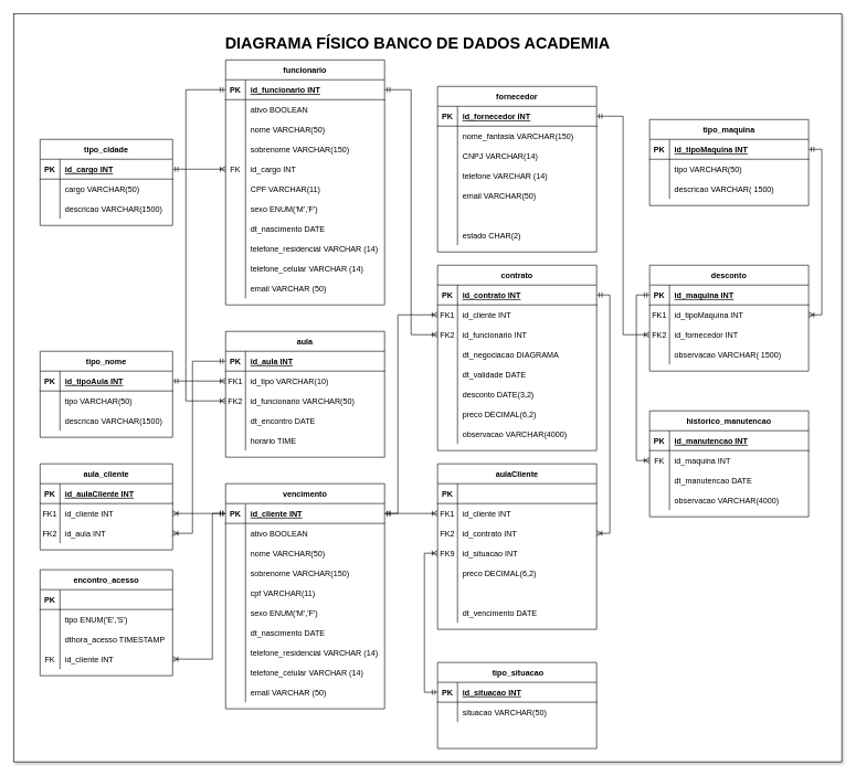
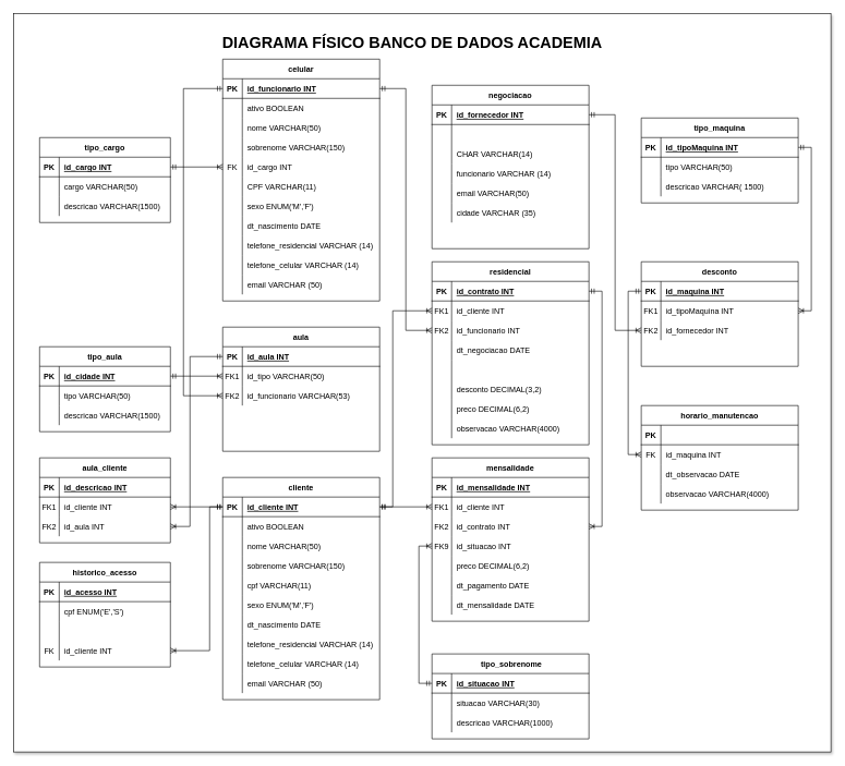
- <mxCell id="23" value="funcionario" style="shape=table;startSize=30;container=1;collapsible=1;childLayout=tableLayout;fixedRows=1;rowLines=0;fontStyle=1;align=center;resizeLast=1;" parent="1" vertex="1"><mxGeometry x="340" y="90" width="240" height="370" as="geometry" /></mxCell>
+ <mxCell id="23" value="celular" style="shape=table;startSize=30;container=1;collapsible=1;childLayout=tableLayout;fixedRows=1;rowLines=0;fontStyle=1;align=center;resizeLast=1;" parent="1" vertex="1"><mxGeometry x="340" y="90" width="240" height="370" as="geometry" /></mxCell>
- <mxCell id="185" value="fornecedor" style="shape=table;startSize=30;container=1;collapsible=1;childLayout=tableLayout;fixedRows=1;rowLines=0;fontStyle=1;align=center;resizeLast=1;" parent="1" vertex="1"><mxGeometry x="660" y="130" width="240" height="250" as="geometry" /></mxCell>
+ <mxCell id="185" value="negociacao" style="shape=table;startSize=30;container=1;collapsible=1;childLayout=tableLayout;fixedRows=1;rowLines=0;fontStyle=1;align=center;resizeLast=1;" parent="1" vertex="1"><mxGeometry x="660" y="130" width="240" height="250" as="geometry" /></mxCell>
- <mxCell id="191" value="nome_fantasia VARCHAR(150)" style="shape=partialRectangle;connectable=0;fillColor=none;top=0;left=0;bottom=0;right=0;align=left;spacingLeft=6;overflow=hidden;" parent="189" vertex="1"><mxGeometry x="30" width="210" height="30" as="geometry" /></mxCell>
- <mxCell id="3" value="tipo_cidade" style="shape=table;startSize=30;container=1;collapsible=1;childLayout=tableLayout;fixedRows=1;rowLines=0;fontStyle=1;align=center;resizeLast=1;" parent="1" vertex="1"><mxGeometry x="60" y="210" width="200" height="130" as="geometry" /></mxCell>
+ <mxCell id="3" value="tipo_cargo" style="shape=table;startSize=30;container=1;collapsible=1;childLayout=tableLayout;fixedRows=1;rowLines=0;fontStyle=1;align=center;resizeLast=1;" parent="1" vertex="1"><mxGeometry x="60" y="210" width="200" height="130" as="geometry" /></mxCell>
- <mxCell id="194" value="CNPJ VARCHAR(14)" style="shape=partialRectangle;connectable=0;fillColor=none;top=0;left=0;bottom=0;right=0;align=left;spacingLeft=6;overflow=hidden;" parent="192" vertex="1"><mxGeometry x="30" width="210" height="30" as="geometry" /></mxCell>
+ <mxCell id="194" value="CHAR VARCHAR(14)" style="shape=partialRectangle;connectable=0;fillColor=none;top=0;left=0;bottom=0;right=0;align=left;spacingLeft=6;overflow=hidden;" parent="192" vertex="1"><mxGeometry x="30" width="210" height="30" as="geometry" /></mxCell>
- <mxCell id="197" value="telefone VARCHAR (14)" style="shape=partialRectangle;connectable=0;fillColor=none;top=0;left=0;bottom=0;right=0;align=left;spacingLeft=6;overflow=hidden;" parent="195" vertex="1"><mxGeometry x="30" width="210" height="30" as="geometry" /></mxCell>
+ <mxCell id="197" value="funcionario VARCHAR (14)" style="shape=partialRectangle;connectable=0;fillColor=none;top=0;left=0;bottom=0;right=0;align=left;spacingLeft=6;overflow=hidden;" parent="195" vertex="1"><mxGeometry x="30" width="210" height="30" as="geometry" /></mxCell>
+ <mxCell id="203" value="cidade VARCHAR (35)" style="shape=partialRectangle;connectable=0;fillColor=none;top=0;left=0;bottom=0;right=0;align=left;spacingLeft=6;overflow=hidden;" parent="201" vertex="1"><mxGeometry x="30" width="210" height="30" as="geometry" /></mxCell>
- <mxCell id="206" value="estado CHAR(2)" style="shape=partialRectangle;connectable=0;fillColor=none;top=0;left=0;bottom=0;right=0;align=left;spacingLeft=6;overflow=hidden;" parent="204" vertex="1"><mxGeometry x="30" width="210" height="30" as="geometry" /></mxCell>
- <mxCell id="123" value="contrato" style="shape=table;startSize=30;container=1;collapsible=1;childLayout=tableLayout;fixedRows=1;rowLines=0;fontStyle=1;align=center;resizeLast=1;" parent="1" vertex="1"><mxGeometry x="660" y="400" width="240" height="280" as="geometry" /></mxCell>
+ <mxCell id="123" value="residencial" style="shape=table;startSize=30;container=1;collapsible=1;childLayout=tableLayout;fixedRows=1;rowLines=0;fontStyle=1;align=center;resizeLast=1;" parent="1" vertex="1"><mxGeometry x="660" y="400" width="240" height="280" as="geometry" /></mxCell>
- <mxCell id="220" value="observacao VARCHAR( 1500)" style="shape=partialRectangle;connectable=0;fillColor=none;top=0;left=0;bottom=0;right=0;align=left;spacingLeft=6;overflow=hidden;" parent="218" vertex="1"><mxGeometry x="30" width="210" height="30" as="geometry" /></mxCell>
- <mxCell id="135" value="dt_negociacao DIAGRAMA" style="shape=partialRectangle;connectable=0;fillColor=none;top=0;left=0;bottom=0;right=0;align=left;spacingLeft=6;overflow=hidden;" parent="133" vertex="1"><mxGeometry x="30" width="210" height="30" as="geometry" /></mxCell>
+ <mxCell id="135" value="dt_negociacao DATE" style="shape=partialRectangle;connectable=0;fillColor=none;top=0;left=0;bottom=0;right=0;align=left;spacingLeft=6;overflow=hidden;" parent="133" vertex="1"><mxGeometry x="30" width="210" height="30" as="geometry" /></mxCell>
- <mxCell id="13" value="tipo_nome" style="shape=table;startSize=30;container=1;collapsible=1;childLayout=tableLayout;fixedRows=1;rowLines=0;fontStyle=1;align=center;resizeLast=1;" parent="1" vertex="1"><mxGeometry x="60" y="530" width="200" height="130" as="geometry" /></mxCell>
+ <mxCell id="13" value="tipo_aula" style="shape=table;startSize=30;container=1;collapsible=1;childLayout=tableLayout;fixedRows=1;rowLines=0;fontStyle=1;align=center;resizeLast=1;" parent="1" vertex="1"><mxGeometry x="60" y="530" width="200" height="130" as="geometry" /></mxCell>
- <mxCell id="138" value="dt_validade DATE" style="shape=partialRectangle;connectable=0;fillColor=none;top=0;left=0;bottom=0;right=0;align=left;spacingLeft=6;overflow=hidden;" parent="136" vertex="1"><mxGeometry x="30" width="210" height="30" as="geometry" /></mxCell>
- <mxCell id="16" value="id_tipoAula INT" style="shape=partialRectangle;connectable=0;fillColor=none;top=0;left=0;bottom=0;right=0;align=left;spacingLeft=6;fontStyle=5;overflow=hidden;" parent="14" vertex="1"><mxGeometry x="30" width="170" height="30" as="geometry" /></mxCell>
+ <mxCell id="16" value="id_cidade INT" style="shape=partialRectangle;connectable=0;fillColor=none;top=0;left=0;bottom=0;right=0;align=left;spacingLeft=6;fontStyle=5;overflow=hidden;" parent="14" vertex="1"><mxGeometry x="30" width="170" height="30" as="geometry" /></mxCell>
- <mxCell id="65" value="id_tipo VARCHAR(10)" style="shape=partialRectangle;connectable=0;fillColor=none;top=0;left=0;bottom=0;right=0;align=left;spacingLeft=6;overflow=hidden;" parent="63" vertex="1"><mxGeometry x="30" width="210" height="30" as="geometry" /></mxCell>
+ <mxCell id="65" value="id_tipo VARCHAR(50)" style="shape=partialRectangle;connectable=0;fillColor=none;top=0;left=0;bottom=0;right=0;align=left;spacingLeft=6;overflow=hidden;" parent="63" vertex="1"><mxGeometry x="30" width="210" height="30" as="geometry" /></mxCell>
- <mxCell id="141" value="desconto DATE(3,2)" style="shape=partialRectangle;connectable=0;fillColor=none;top=0;left=0;bottom=0;right=0;align=left;spacingLeft=6;overflow=hidden;" parent="139" vertex="1"><mxGeometry x="30" width="210" height="30" as="geometry" /></mxCell>
+ <mxCell id="141" value="desconto DECIMAL(3,2)" style="shape=partialRectangle;connectable=0;fillColor=none;top=0;left=0;bottom=0;right=0;align=left;spacingLeft=6;overflow=hidden;" parent="139" vertex="1"><mxGeometry x="30" width="210" height="30" as="geometry" /></mxCell>
- <mxCell id="68" value="id_funcionario VARCHAR(50)" style="shape=partialRectangle;connectable=0;fillColor=none;top=0;left=0;bottom=0;right=0;align=left;spacingLeft=6;overflow=hidden;" parent="66" vertex="1"><mxGeometry x="30" width="210" height="30" as="geometry" /></mxCell>
+ <mxCell id="68" value="id_funcionario VARCHAR(53)" style="shape=partialRectangle;connectable=0;fillColor=none;top=0;left=0;bottom=0;right=0;align=left;spacingLeft=6;overflow=hidden;" parent="66" vertex="1"><mxGeometry x="30" width="210" height="30" as="geometry" /></mxCell>
- <mxCell id="71" value="dt_encontro DATE" style="shape=partialRectangle;connectable=0;fillColor=none;top=0;left=0;bottom=0;right=0;align=left;spacingLeft=6;overflow=hidden;" parent="69" vertex="1"><mxGeometry x="30" width="210" height="30" as="geometry" /></mxCell>
- <mxCell id="222" value="historico_manutencao" style="shape=table;startSize=30;container=1;collapsible=1;childLayout=tableLayout;fixedRows=1;rowLines=0;fontStyle=1;align=center;resizeLast=1;" parent="1" vertex="1"><mxGeometry x="980" y="620" width="240" height="160" as="geometry" /></mxCell>
+ <mxCell id="222" value="horario_manutencao" style="shape=table;startSize=30;container=1;collapsible=1;childLayout=tableLayout;fixedRows=1;rowLines=0;fontStyle=1;align=center;resizeLast=1;" parent="1" vertex="1"><mxGeometry x="980" y="620" width="240" height="160" as="geometry" /></mxCell>
- <mxCell id="74" value="horario TIME" style="shape=partialRectangle;connectable=0;fillColor=none;top=0;left=0;bottom=0;right=0;align=left;spacingLeft=6;overflow=hidden;" parent="72" vertex="1"><mxGeometry x="30" width="210" height="30" as="geometry" /></mxCell>
- <mxCell id="225" value="id_manutencao INT" style="shape=partialRectangle;connectable=0;fillColor=none;top=0;left=0;bottom=0;right=0;align=left;spacingLeft=6;fontStyle=5;overflow=hidden;" parent="223" vertex="1"><mxGeometry x="30" width="210" height="30" as="geometry" /></mxCell>
- <mxCell id="149" value="aulaCliente" style="shape=table;startSize=30;container=1;collapsible=1;childLayout=tableLayout;fixedRows=1;rowLines=0;fontStyle=1;align=center;resizeLast=1;" parent="1" vertex="1"><mxGeometry x="660" y="700" width="240" height="250" as="geometry" /></mxCell>
+ <mxCell id="149" value="mensalidade" style="shape=table;startSize=30;container=1;collapsible=1;childLayout=tableLayout;fixedRows=1;rowLines=0;fontStyle=1;align=center;resizeLast=1;" parent="1" vertex="1"><mxGeometry x="660" y="700" width="240" height="250" as="geometry" /></mxCell>
- <mxCell id="231" value="dt_manutencao DATE" style="shape=partialRectangle;connectable=0;fillColor=none;top=0;left=0;bottom=0;right=0;align=left;spacingLeft=6;overflow=hidden;" parent="229" vertex="1"><mxGeometry x="30" width="210" height="30" as="geometry" /></mxCell>
+ <mxCell id="231" value="dt_observacao DATE" style="shape=partialRectangle;connectable=0;fillColor=none;top=0;left=0;bottom=0;right=0;align=left;spacingLeft=6;overflow=hidden;" parent="229" vertex="1"><mxGeometry x="30" width="210" height="30" as="geometry" /></mxCell>
+ <mxCell id="152" value="id_mensalidade INT" style="shape=partialRectangle;connectable=0;fillColor=none;top=0;left=0;bottom=0;right=0;align=left;spacingLeft=6;fontStyle=5;overflow=hidden;" parent="150" vertex="1"><mxGeometry x="30" width="210" height="30" as="geometry" /></mxCell>
- <mxCell id="250" value="id_aulaCliente INT" style="shape=partialRectangle;connectable=0;fillColor=none;top=0;left=0;bottom=0;right=0;align=left;spacingLeft=6;fontStyle=5;overflow=hidden;" parent="248" vertex="1"><mxGeometry x="30" width="170" height="30" as="geometry" /></mxCell>
+ <mxCell id="250" value="id_descricao INT" style="shape=partialRectangle;connectable=0;fillColor=none;top=0;left=0;bottom=0;right=0;align=left;spacingLeft=6;fontStyle=5;overflow=hidden;" parent="248" vertex="1"><mxGeometry x="30" width="170" height="30" as="geometry" /></mxCell>
- <mxCell id="77" value="vencimento" style="shape=table;startSize=30;container=1;collapsible=1;childLayout=tableLayout;fixedRows=1;rowLines=0;fontStyle=1;align=center;resizeLast=1;" parent="1" vertex="1"><mxGeometry x="340" y="730" width="240" height="340" as="geometry" /></mxCell>
+ <mxCell id="77" value="cliente" style="shape=table;startSize=30;container=1;collapsible=1;childLayout=tableLayout;fixedRows=1;rowLines=0;fontStyle=1;align=center;resizeLast=1;" parent="1" vertex="1"><mxGeometry x="340" y="730" width="240" height="340" as="geometry" /></mxCell>
- <mxCell id="109" value="encontro_acesso" style="shape=table;startSize=30;container=1;collapsible=1;childLayout=tableLayout;fixedRows=1;rowLines=0;fontStyle=1;align=center;resizeLast=1;" parent="1" vertex="1"><mxGeometry x="60" y="860" width="200" height="160" as="geometry" /></mxCell>
+ <mxCell id="109" value="historico_acesso" style="shape=table;startSize=30;container=1;collapsible=1;childLayout=tableLayout;fixedRows=1;rowLines=0;fontStyle=1;align=center;resizeLast=1;" parent="1" vertex="1"><mxGeometry x="60" y="860" width="200" height="160" as="geometry" /></mxCell>
+ <mxCell id="167" value="dt_pagamento DATE" style="shape=partialRectangle;connectable=0;fillColor=none;top=0;left=0;bottom=0;right=0;align=left;spacingLeft=6;overflow=hidden;" parent="165" vertex="1"><mxGeometry x="30" width="210" height="30" as="geometry" /></mxCell>
+ <mxCell id="112" value="id_acesso INT" style="shape=partialRectangle;connectable=0;fillColor=none;top=0;left=0;bottom=0;right=0;align=left;spacingLeft=6;fontStyle=5;overflow=hidden;" parent="110" vertex="1"><mxGeometry x="30" width="170" height="30" as="geometry" /></mxCell>
- <mxCell id="170" value="dt_vencimento DATE" style="shape=partialRectangle;connectable=0;fillColor=none;top=0;left=0;bottom=0;right=0;align=left;spacingLeft=6;overflow=hidden;" parent="168" vertex="1"><mxGeometry x="30" width="210" height="30" as="geometry" /></mxCell>
+ <mxCell id="170" value="dt_mensalidade DATE" style="shape=partialRectangle;connectable=0;fillColor=none;top=0;left=0;bottom=0;right=0;align=left;spacingLeft=6;overflow=hidden;" parent="168" vertex="1"><mxGeometry x="30" width="210" height="30" as="geometry" /></mxCell>
- <mxCell id="115" value="tipo ENUM('E','S')" style="shape=partialRectangle;connectable=0;fillColor=none;top=0;left=0;bottom=0;right=0;align=left;spacingLeft=6;overflow=hidden;" parent="113" vertex="1"><mxGeometry x="30" width="170" height="30" as="geometry" /></mxCell>
+ <mxCell id="115" value="cpf ENUM('E','S')" style="shape=partialRectangle;connectable=0;fillColor=none;top=0;left=0;bottom=0;right=0;align=left;spacingLeft=6;overflow=hidden;" parent="113" vertex="1"><mxGeometry x="30" width="170" height="30" as="geometry" /></mxCell>
- <mxCell id="118" value="dthora_acesso TIMESTAMP" style="shape=partialRectangle;connectable=0;fillColor=none;top=0;left=0;bottom=0;right=0;align=left;spacingLeft=6;overflow=hidden;" parent="116" vertex="1"><mxGeometry x="30" width="170" height="30" as="geometry" /></mxCell>
- <mxCell id="173" value=" tipo_situacao" style="shape=table;startSize=30;container=1;collapsible=1;childLayout=tableLayout;fixedRows=1;rowLines=0;fontStyle=1;align=center;resizeLast=1;" parent="1" vertex="1"><mxGeometry x="660" y="1000" width="240" height="130" as="geometry" /></mxCell>
+ <mxCell id="173" value=" tipo_sobrenome" style="shape=table;startSize=30;container=1;collapsible=1;childLayout=tableLayout;fixedRows=1;rowLines=0;fontStyle=1;align=center;resizeLast=1;" parent="1" vertex="1"><mxGeometry x="660" y="1000" width="240" height="130" as="geometry" /></mxCell>
- <mxCell id="179" value="situacao VARCHAR(50)" style="shape=partialRectangle;connectable=0;fillColor=none;top=0;left=0;bottom=0;right=0;align=left;spacingLeft=6;overflow=hidden;" parent="177" vertex="1"><mxGeometry x="30" width="210" height="30" as="geometry" /></mxCell>
+ <mxCell id="179" value="situacao VARCHAR(30)" style="shape=partialRectangle;connectable=0;fillColor=none;top=0;left=0;bottom=0;right=0;align=left;spacingLeft=6;overflow=hidden;" parent="177" vertex="1"><mxGeometry x="30" width="210" height="30" as="geometry" /></mxCell>
+ <mxCell id="182" value="descricao VARCHAR(1000)" style="shape=partialRectangle;connectable=0;fillColor=none;top=0;left=0;bottom=0;right=0;align=left;spacingLeft=6;overflow=hidden;" parent="180" vertex="1"><mxGeometry x="30" width="210" height="30" as="geometry" /></mxCell>
